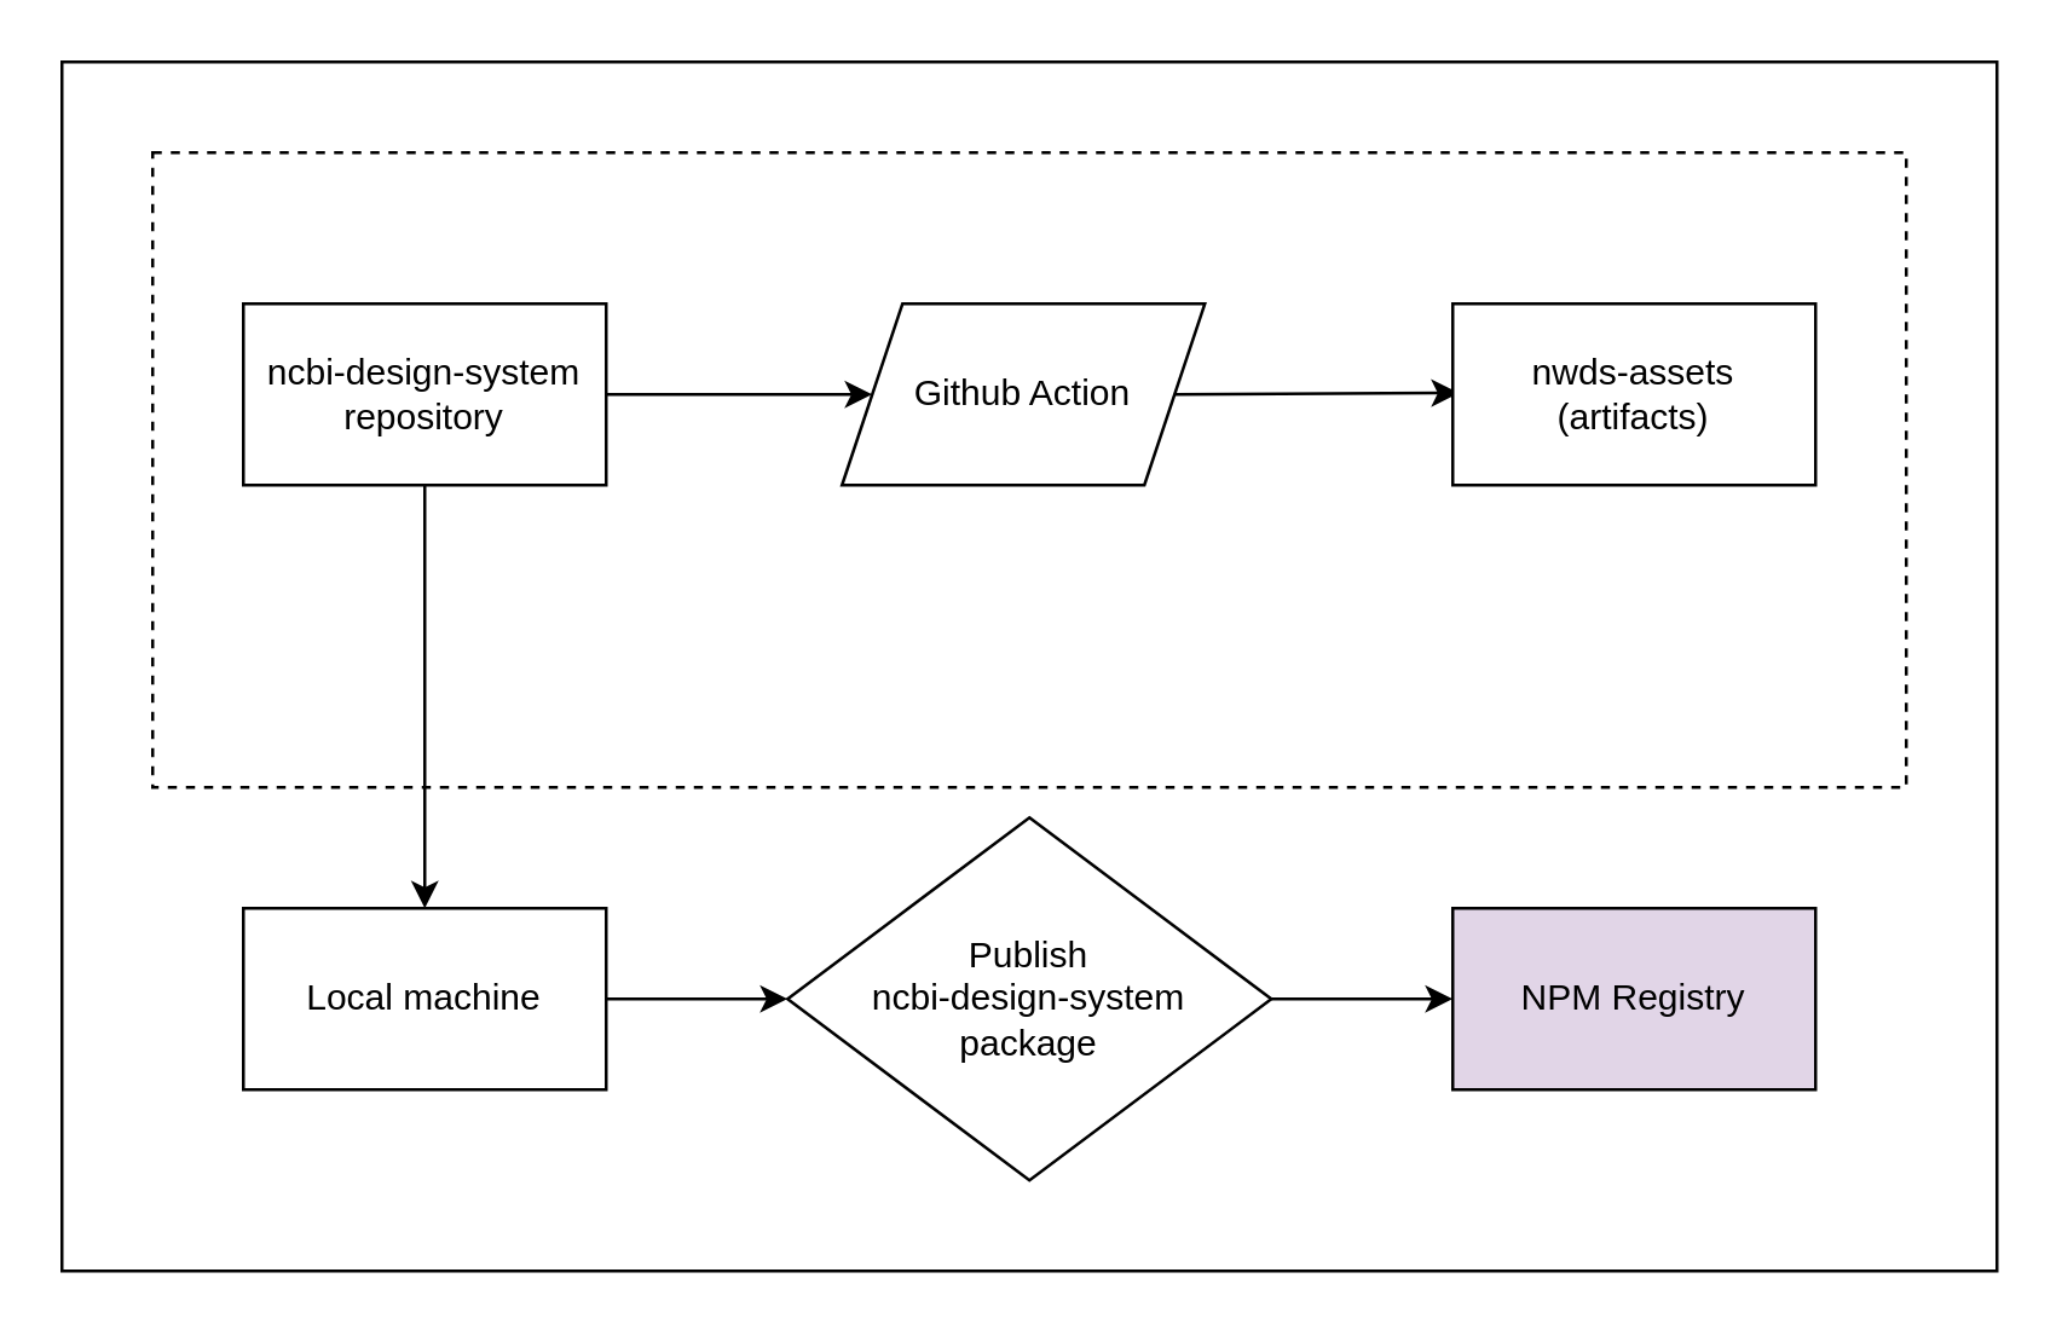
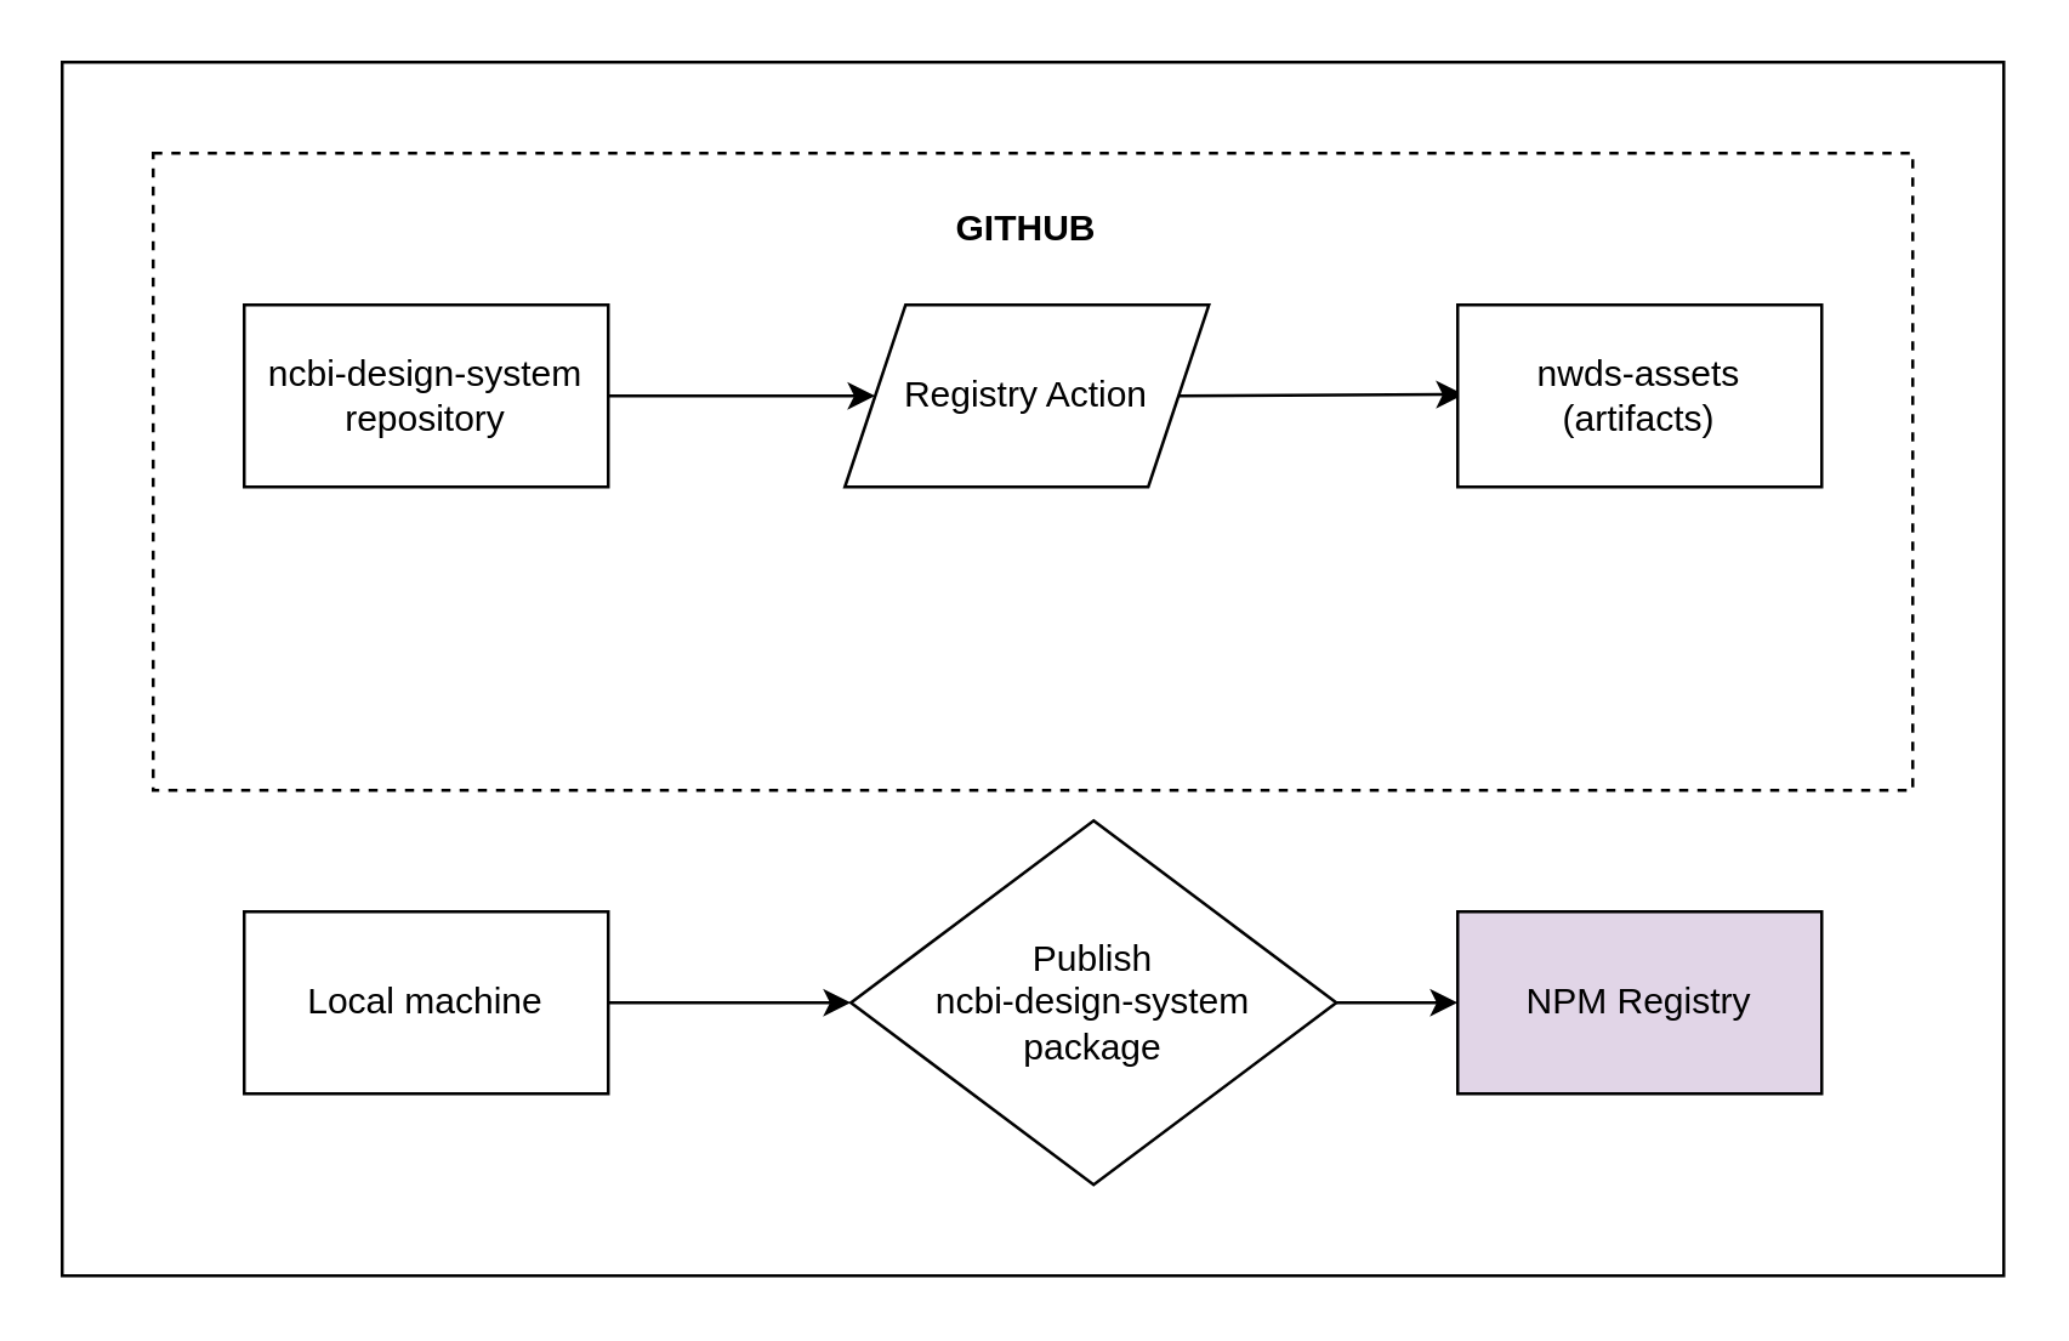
+ <mxCell id="7" value="GITHUB" style="text;html=1;strokeColor=none;fillColor=none;align=center;verticalAlign=middle;whiteSpace=wrap;rounded=0;dashed=1;fontStyle=1" parent="1" vertex="1"><mxGeometry x="283" y="60" width="110" height="29" as="geometry" /></mxCell>
- <mxCell id="8" value="Github Action" style="shape=parallelogram;perimeter=parallelogramPerimeter;whiteSpace=wrap;html=1;fixedSize=1;" parent="1" vertex="1"><mxGeometry x="278" y="100" width="120" height="60" as="geometry" /></mxCell>
+ <mxCell id="8" value="Registry Action" style="shape=parallelogram;perimeter=parallelogramPerimeter;whiteSpace=wrap;html=1;fixedSize=1;" parent="1" vertex="1"><mxGeometry x="278" y="100" width="120" height="60" as="geometry" /></mxCell>
- <mxCell id="5" style="edgeStyle=none;html=1;exitX=0.5;exitY=1;exitDx=0;exitDy=0;entryX=0.5;entryY=0;entryDx=0;entryDy=0;" parent="1" source="6" target="12" edge="1"><mxGeometry relative="1" as="geometry"><mxPoint x="100" y="310" as="targetPoint" /></mxGeometry></mxCell>
- <mxCell id="13" value="Publish&lt;br&gt;ncbi-design-system&lt;br&gt;package" style="rhombus;whiteSpace=wrap;html=1;" parent="1" vertex="1"><mxGeometry x="260" y="270" width="160" height="120" as="geometry" /></mxCell>
+ <mxCell id="13" value="Publish&lt;br&gt;ncbi-design-system&lt;br&gt;package" style="rhombus;whiteSpace=wrap;html=1;" parent="1" vertex="1"><mxGeometry x="280" y="270" width="160" height="120" as="geometry" /></mxCell>
